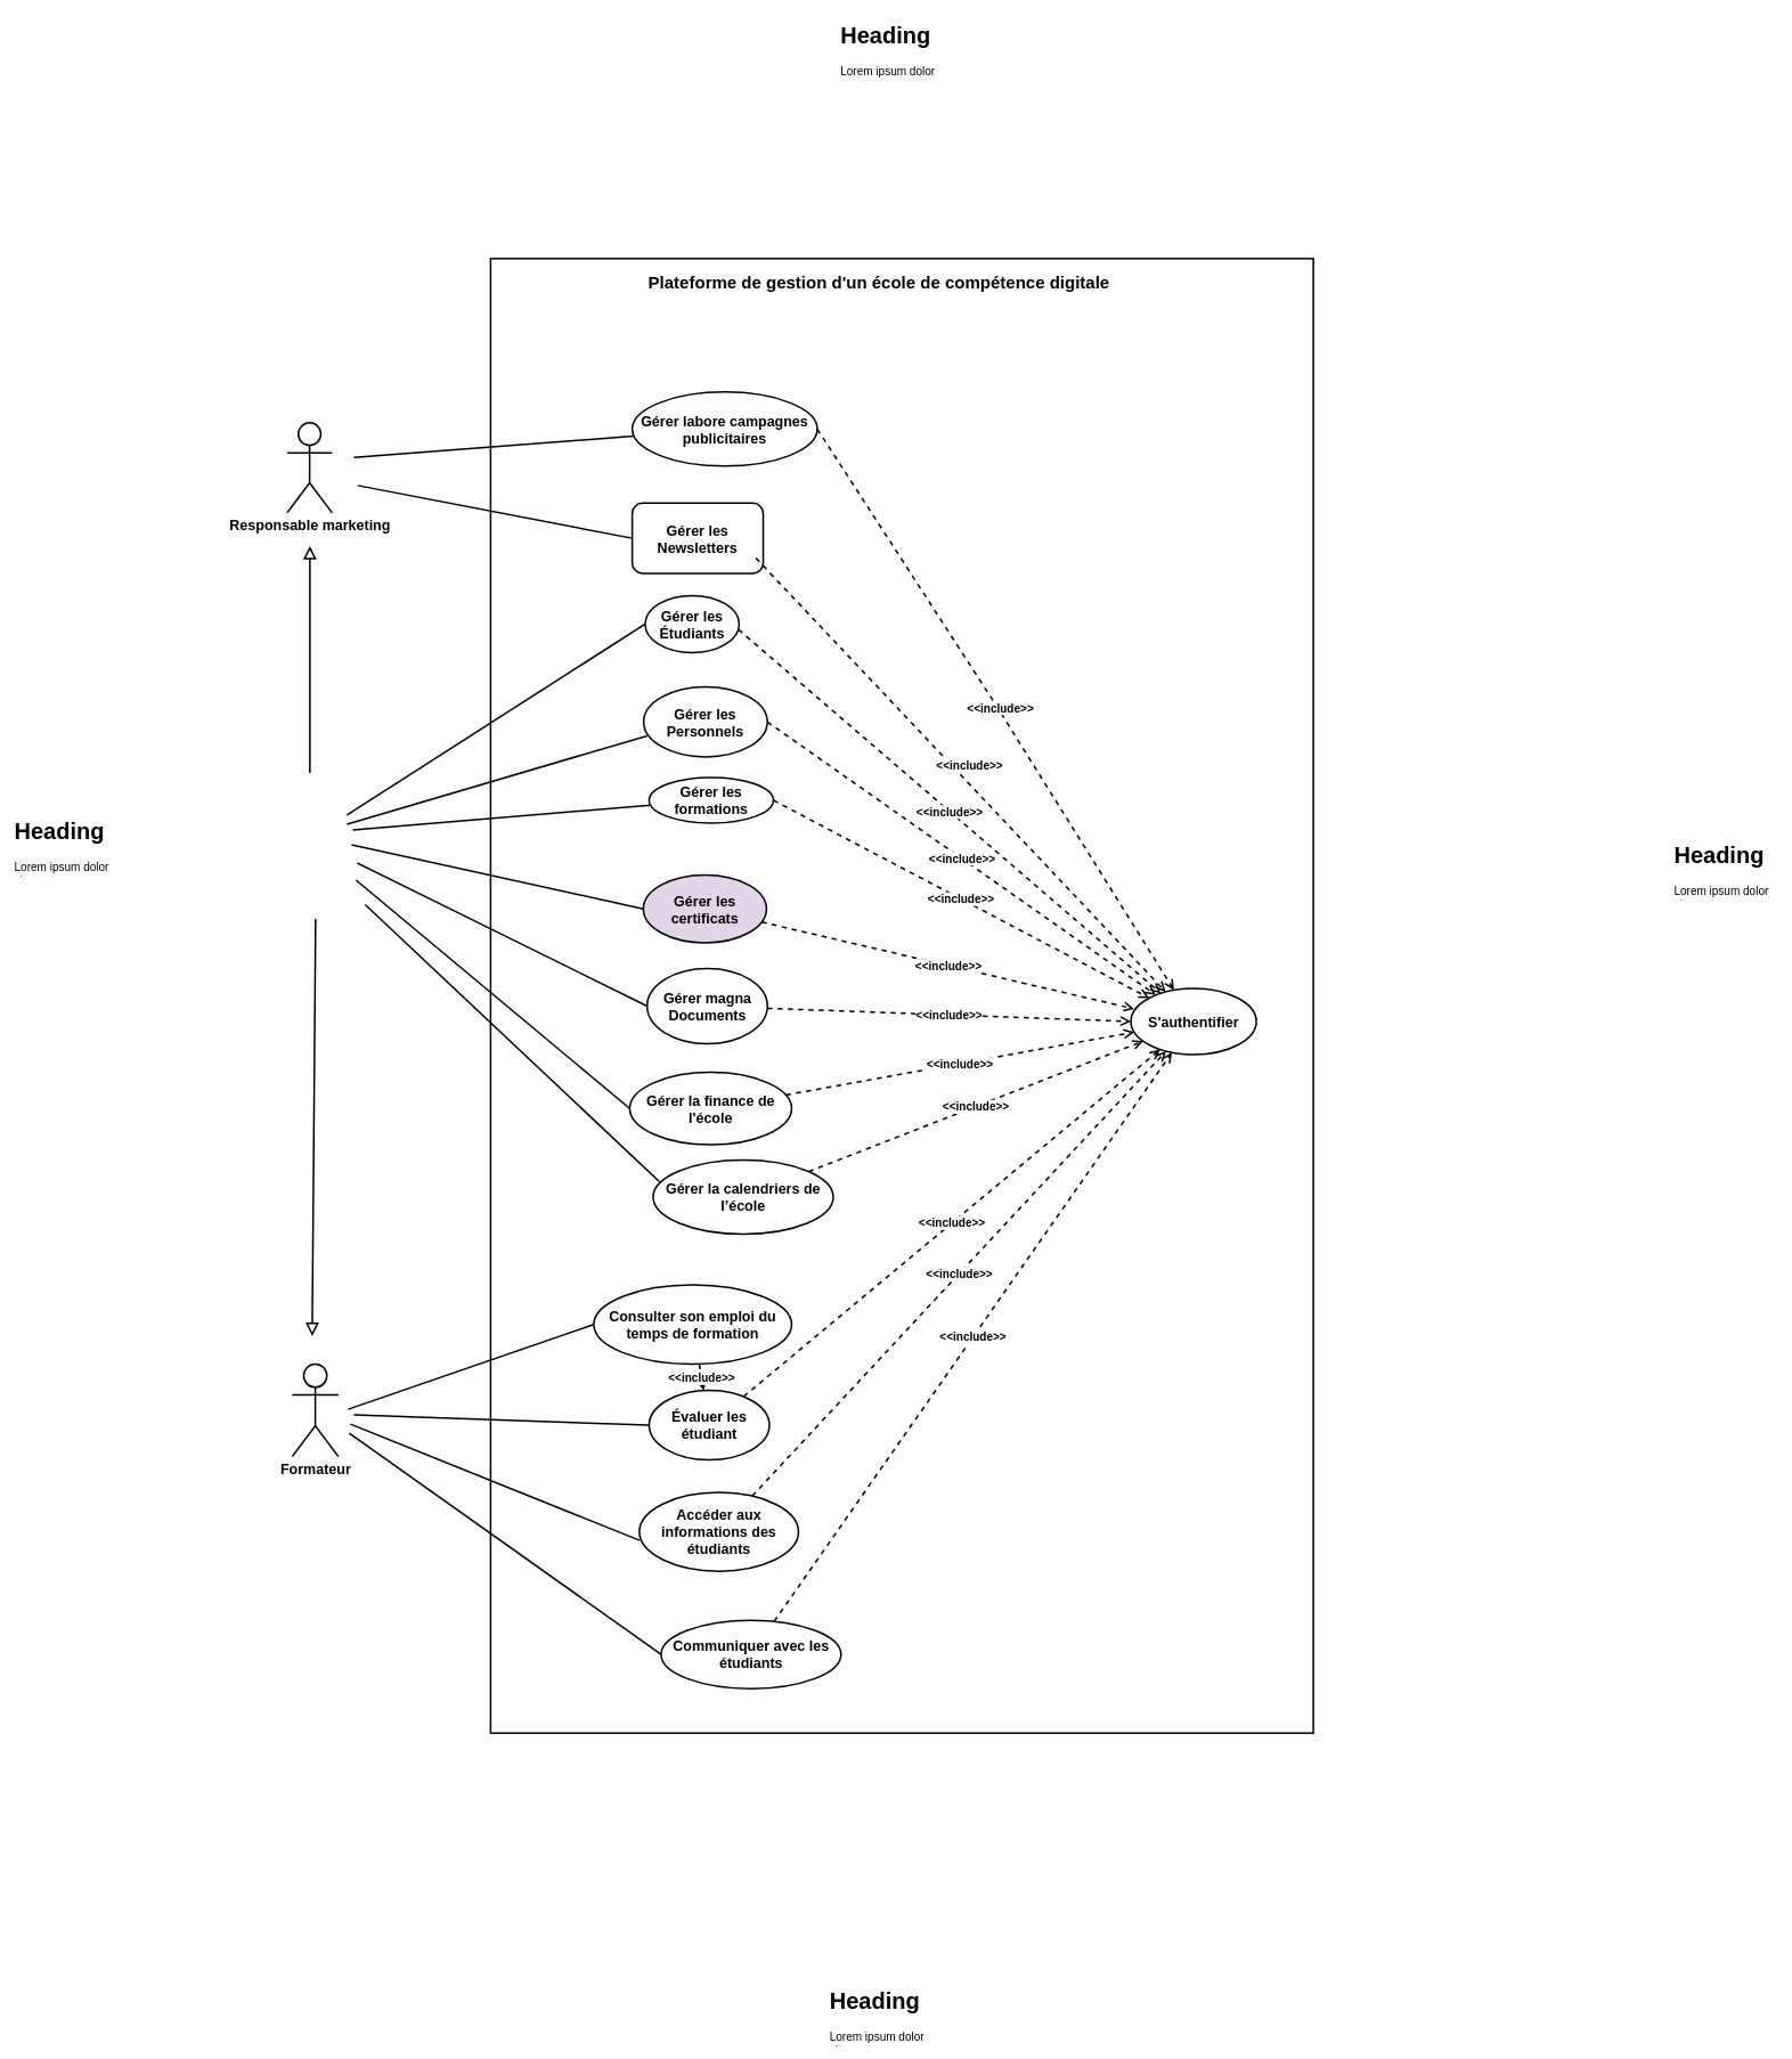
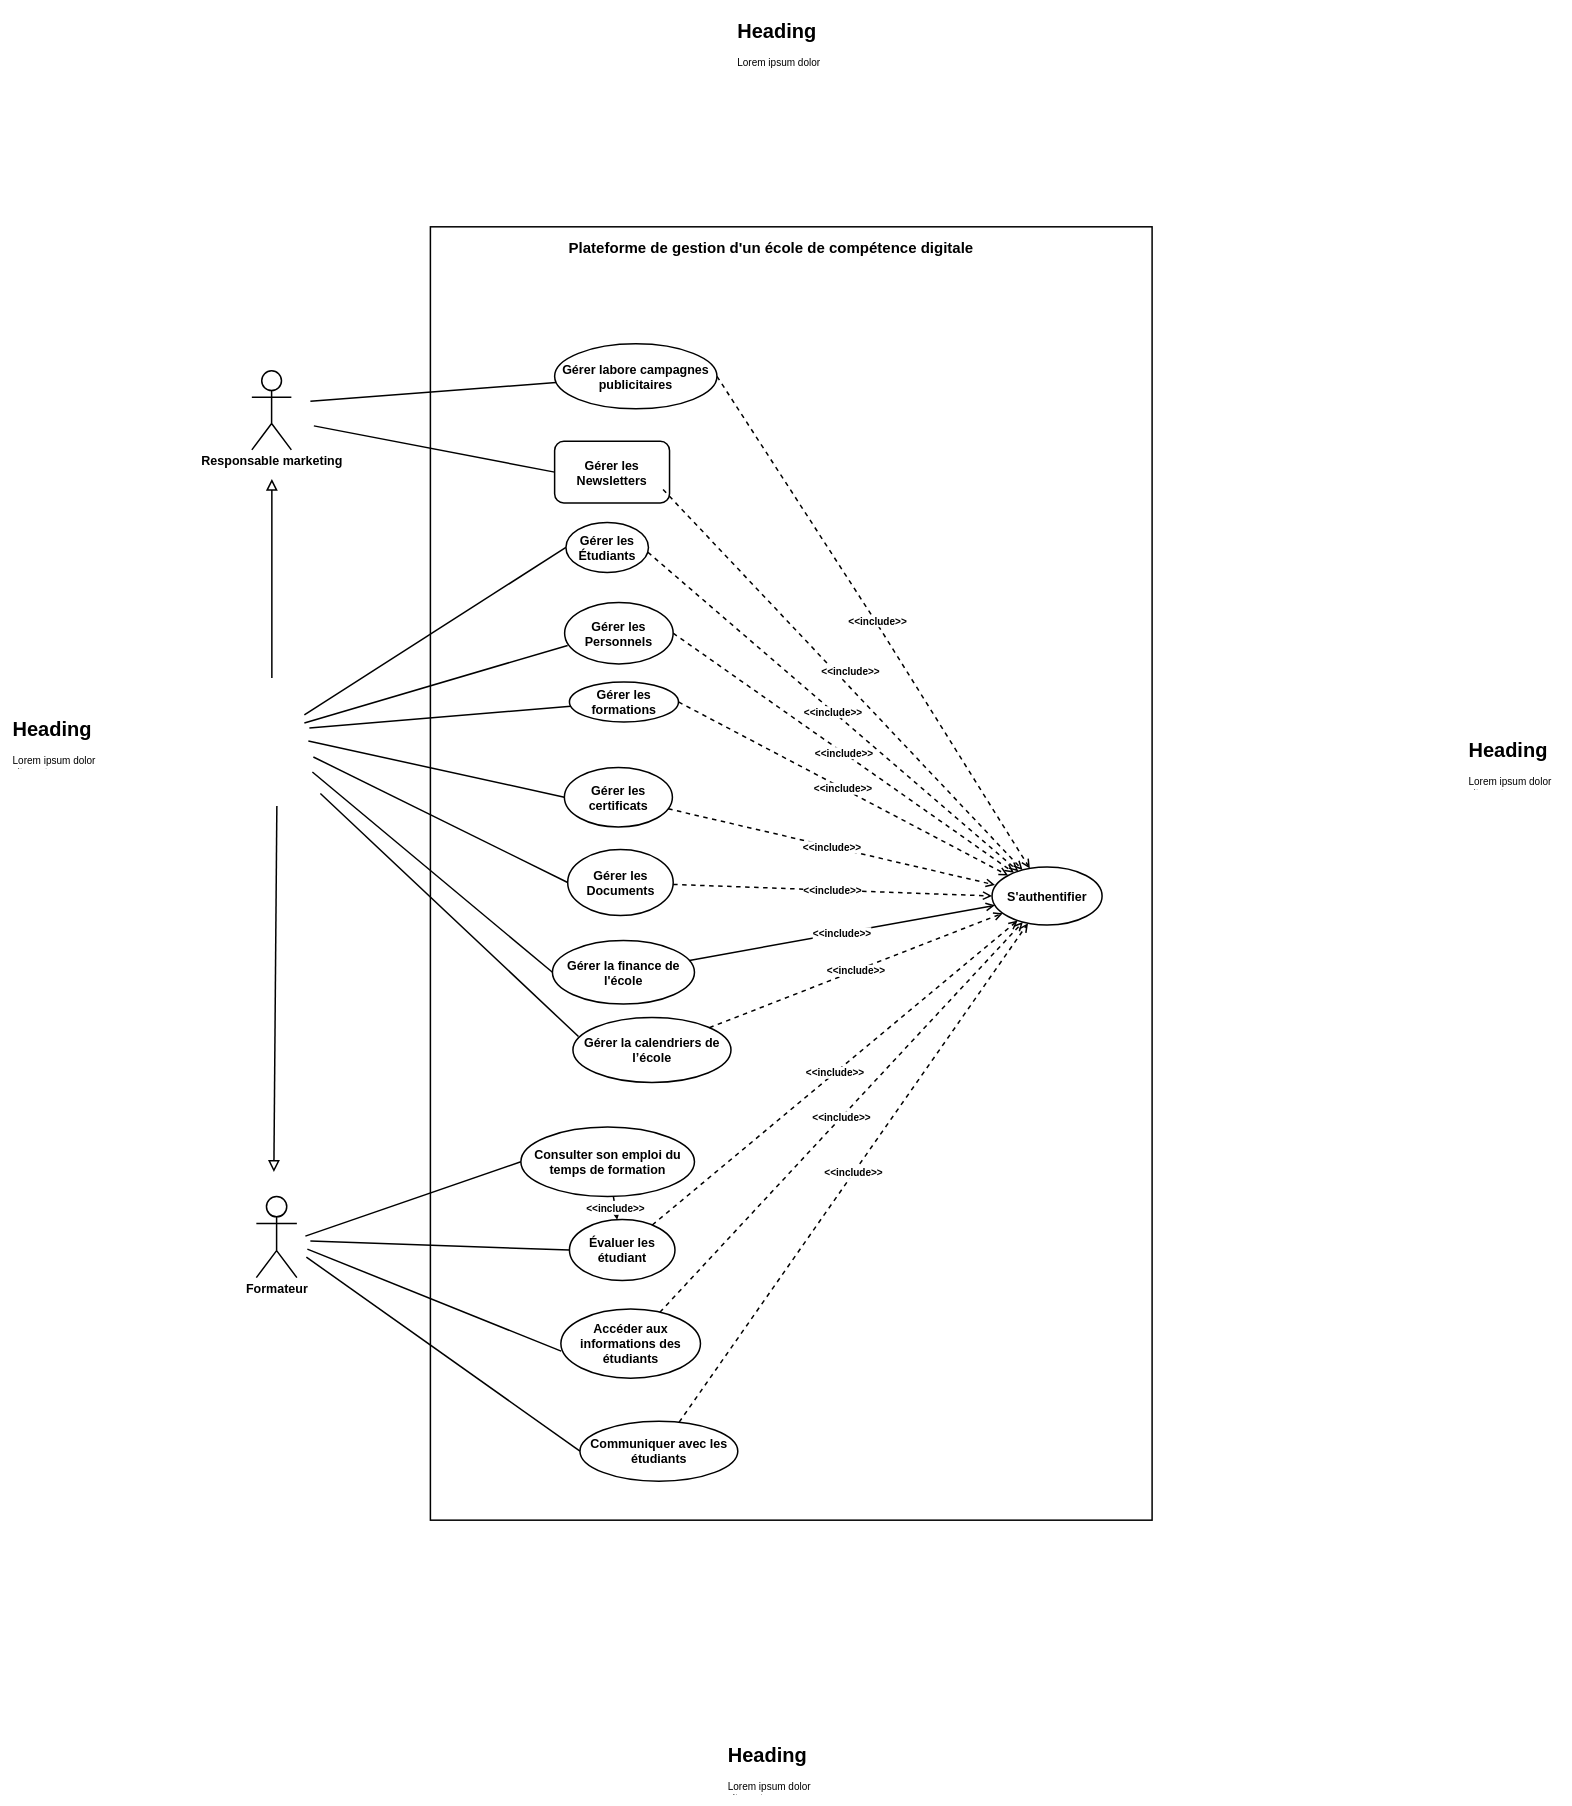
- <mxCell id="10" value="&lt;font size=&quot;1&quot; style=&quot;&quot;&gt;&lt;b style=&quot;font-size: 25px;&quot;&gt;Gérer les certificats&lt;/b&gt;&lt;/font&gt;" style="ellipse;whiteSpace=wrap;html=1;fillStyle=solid;strokeWidth=3;fillColor=#e1d5e7;" parent="1" vertex="1"><mxGeometry x="1127.88" y="1534" width="216" height="119" as="geometry" /></mxCell>
+ <mxCell id="10" value="&lt;font size=&quot;1&quot; style=&quot;&quot;&gt;&lt;b style=&quot;font-size: 25px;&quot;&gt;Gérer les certificats&lt;/b&gt;&lt;/font&gt;" style="ellipse;whiteSpace=wrap;html=1;fillStyle=solid;strokeWidth=3;" parent="1" vertex="1"><mxGeometry x="1127.88" y="1534" width="216" height="119" as="geometry" /></mxCell>
- <mxCell id="11" value="&lt;font size=&quot;1&quot; style=&quot;&quot;&gt;&lt;b style=&quot;font-size: 25px;&quot;&gt;Gérer magna Documents&lt;/b&gt;&lt;/font&gt;" style="ellipse;whiteSpace=wrap;html=1;fillStyle=solid;strokeWidth=3;" parent="1" vertex="1"><mxGeometry x="1134.5" y="1698" width="211" height="132" as="geometry" /></mxCell>
+ <mxCell id="11" value="&lt;font size=&quot;1&quot; style=&quot;&quot;&gt;&lt;b style=&quot;font-size: 25px;&quot;&gt;Gérer les Documents&lt;/b&gt;&lt;/font&gt;" style="ellipse;whiteSpace=wrap;html=1;fillStyle=solid;strokeWidth=3;" parent="1" vertex="1"><mxGeometry x="1134.5" y="1698" width="211" height="132" as="geometry" /></mxCell>
- <mxCell id="39" value="&lt;font style=&quot;font-size: 20px;&quot;&gt;&lt;b&gt;&amp;lt;&amp;lt;include&amp;gt;&amp;gt;&lt;/b&gt;&lt;/font&gt;" style="endArrow=open;endSize=12;dashed=1;html=1;rounded=0;fontSize=15;strokeWidth=3;" parent="1" source="12" target="31" edge="1"><mxGeometry width="160" relative="1" as="geometry"><mxPoint x="1314.814" y="1783.517" as="sourcePoint" /><mxPoint x="1880" y="1825" as="targetPoint" /></mxGeometry></mxCell>
+ <mxCell id="39" value="&lt;font style=&quot;font-size: 20px;&quot;&gt;&lt;b&gt;&amp;lt;&amp;lt;include&amp;gt;&amp;gt;&lt;/b&gt;&lt;/font&gt;" style="endArrow=open;endSize=12;dashed=0;html=1;rounded=0;fontSize=15;strokeWidth=3;" parent="1" source="12" target="31" edge="1"><mxGeometry width="160" relative="1" as="geometry"><mxPoint x="1314.814" y="1783.517" as="sourcePoint" /><mxPoint x="1880" y="1825" as="targetPoint" /></mxGeometry></mxCell>
